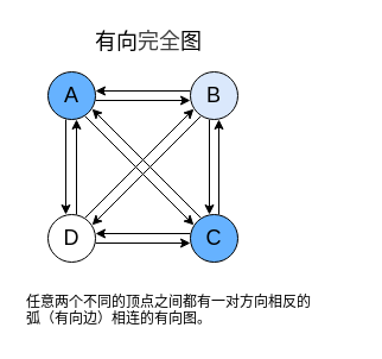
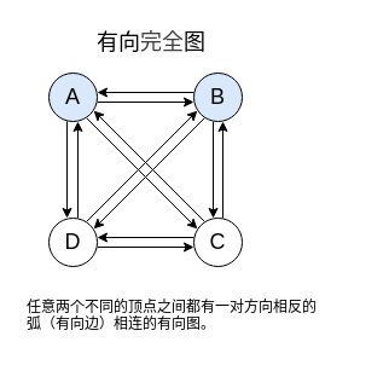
- <mxCell id="5" value="&lt;font style=&quot;color: rgb(0, 0, 0); font-size: 18px;&quot;&gt;A&lt;/font&gt;" style="ellipse;whiteSpace=wrap;html=1;aspect=fixed;fillColor=#66B2FF;" parent="1" vertex="1"><mxGeometry x="40" y="60" width="40" height="40" as="geometry" /></mxCell>
+ <mxCell id="5" value="&lt;font style=&quot;color: rgb(0, 0, 0); font-size: 18px;&quot;&gt;A&lt;/font&gt;" style="ellipse;whiteSpace=wrap;html=1;aspect=fixed;fillColor=#dae8fc;" parent="1" vertex="1"><mxGeometry x="40" y="60" width="40" height="40" as="geometry" /></mxCell>
- <mxCell id="13" value="&lt;font style=&quot;color: rgb(0, 0, 0); font-size: 18px;&quot;&gt;C&lt;/font&gt;" style="ellipse;whiteSpace=wrap;html=1;aspect=fixed;fillColor=#66B2FF;" parent="1" vertex="1"><mxGeometry x="160" y="180" width="40" height="40" as="geometry" /></mxCell>
+ <mxCell id="13" value="&lt;font style=&quot;color: rgb(0, 0, 0); font-size: 18px;&quot;&gt;C&lt;/font&gt;" style="ellipse;whiteSpace=wrap;html=1;aspect=fixed;fillColor=#ffffff;" parent="1" vertex="1"><mxGeometry x="160" y="180" width="40" height="40" as="geometry" /></mxCell>
